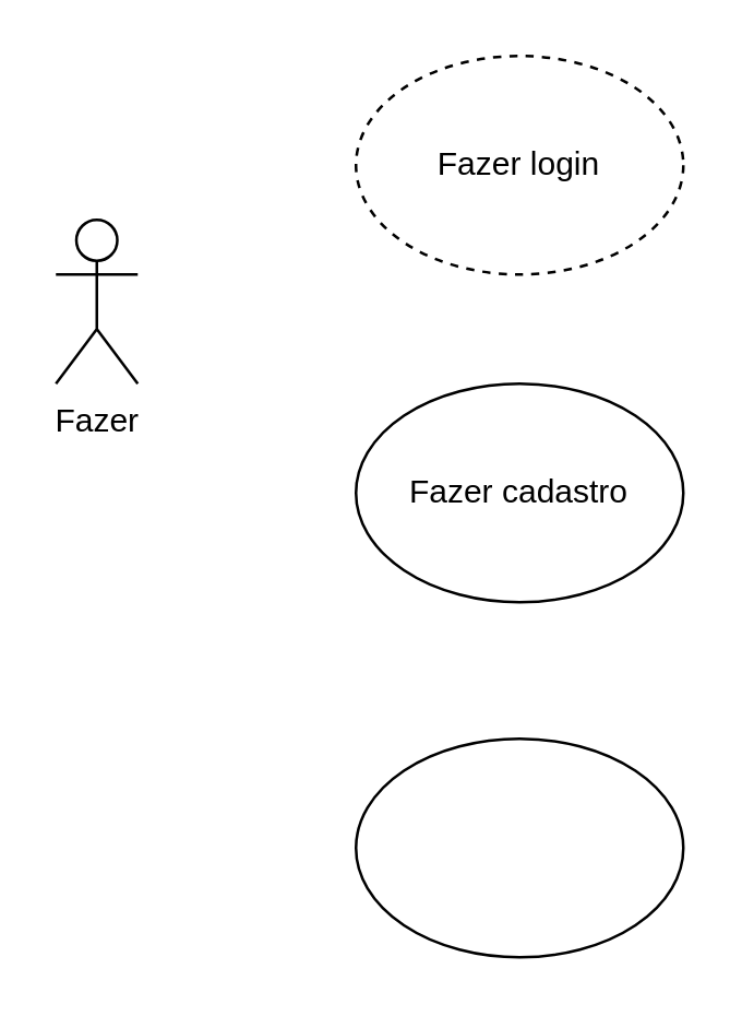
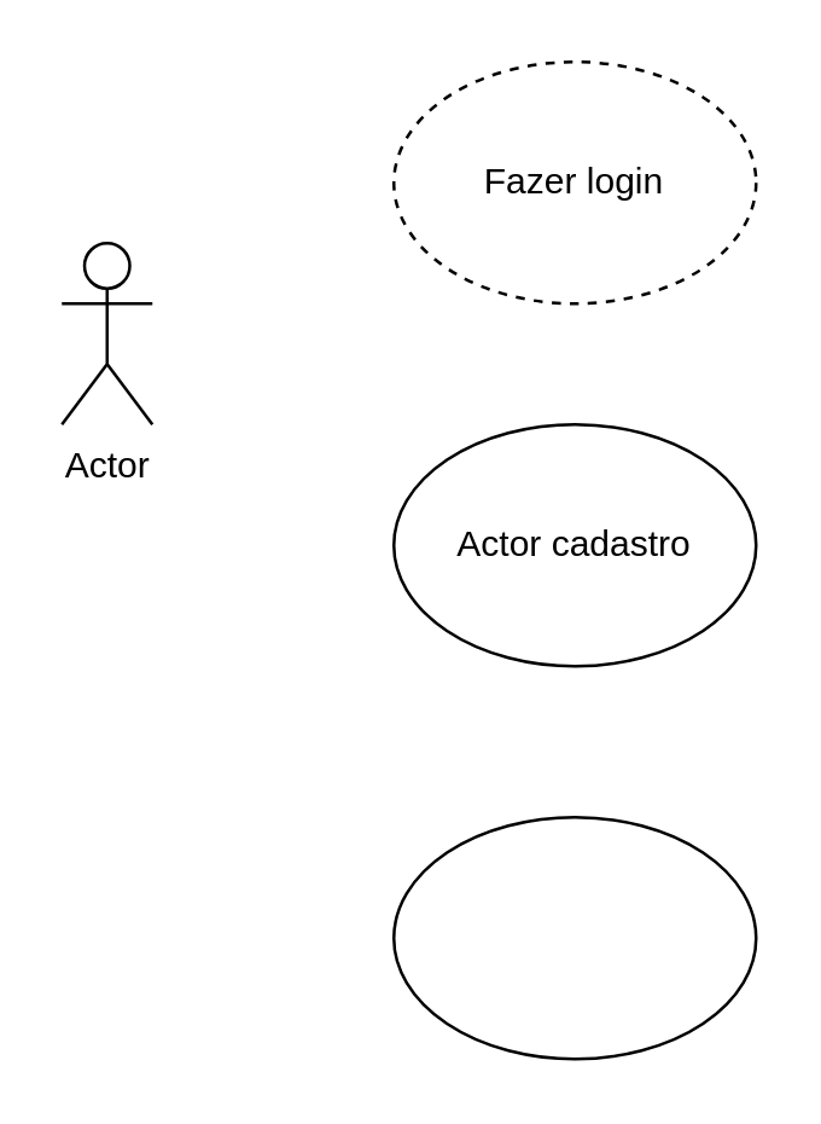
- <mxCell id="2" value="Fazer" style="shape=umlActor;verticalLabelPosition=bottom;verticalAlign=top;html=1;outlineConnect=0;" vertex="1" parent="1"><mxGeometry x="20" y="80" width="30" height="60" as="geometry" /></mxCell>
+ <mxCell id="2" value="Actor" style="shape=umlActor;verticalLabelPosition=bottom;verticalAlign=top;html=1;outlineConnect=0;" vertex="1" parent="1"><mxGeometry x="20" y="80" width="30" height="60" as="geometry" /></mxCell>
- <mxCell id="4" value="Fazer cadastro" style="ellipse;whiteSpace=wrap;html=1;" vertex="1" parent="1"><mxGeometry x="130" y="140" width="120" height="80" as="geometry" /></mxCell>
+ <mxCell id="4" value="Actor cadastro" style="ellipse;whiteSpace=wrap;html=1;" vertex="1" parent="1"><mxGeometry x="130" y="140" width="120" height="80" as="geometry" /></mxCell>
